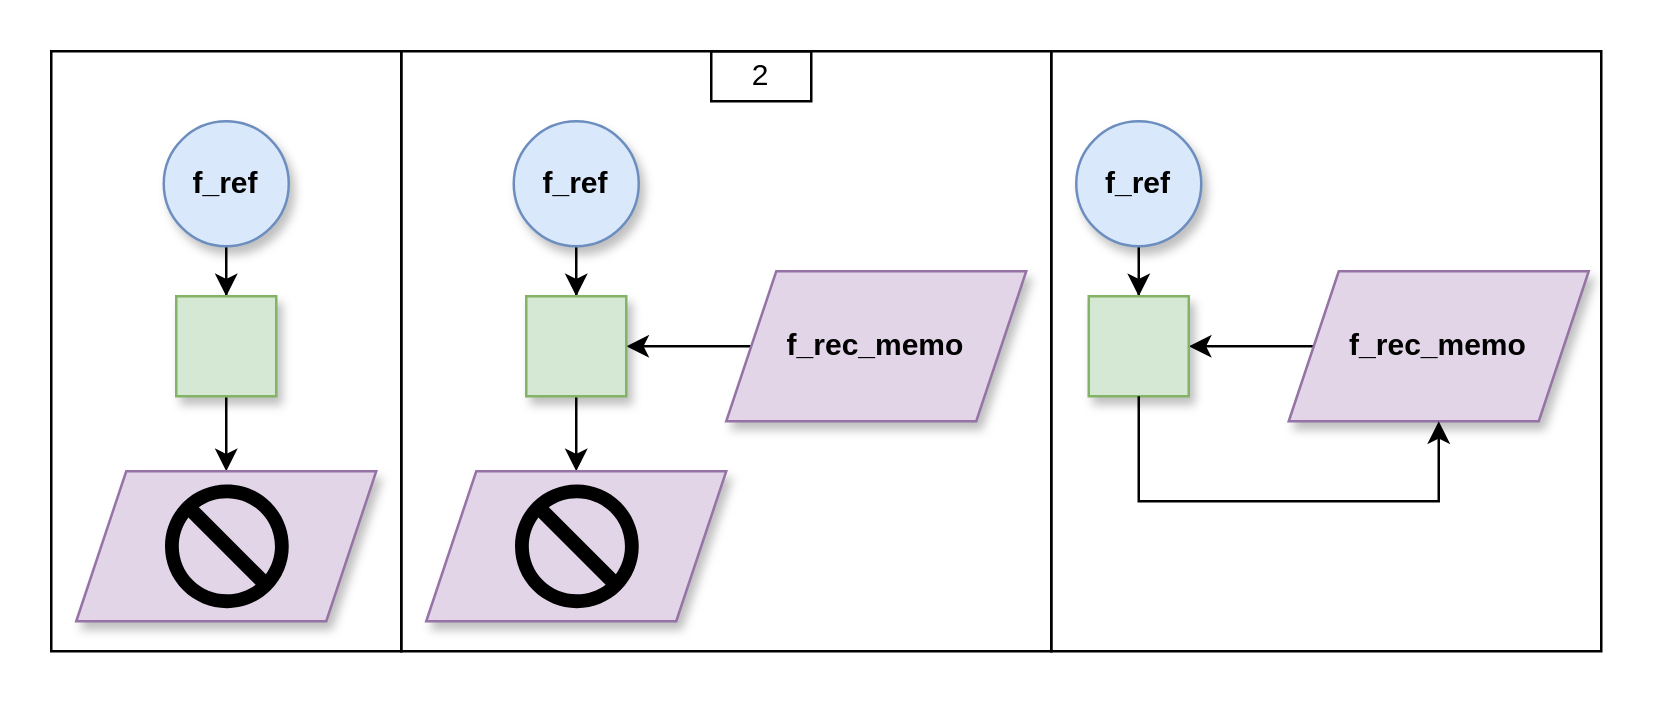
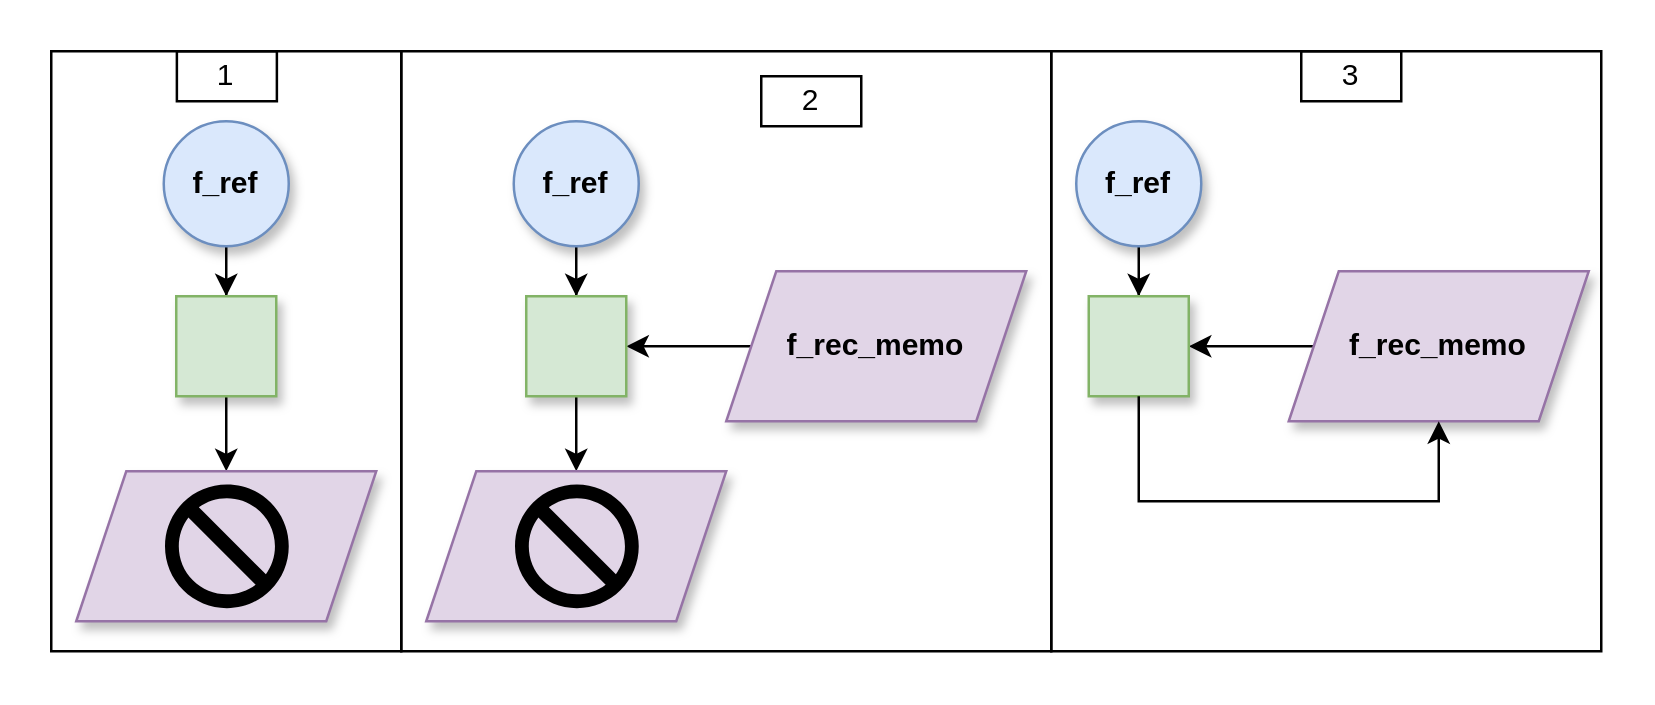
+ <mxCell id="26" value="1" style="text;html=1;fillColor=none;align=center;verticalAlign=middle;whiteSpace=wrap;rounded=0;strokeColor=#000000;" vertex="1" parent="1"><mxGeometry x="70.25" y="20" width="40" height="20" as="geometry" /></mxCell>
- <mxCell id="25" value="2" style="text;html=1;fillColor=none;align=center;verticalAlign=middle;whiteSpace=wrap;rounded=0;strokeColor=#000000;" vertex="1" parent="1"><mxGeometry x="284" y="20" width="40" height="20" as="geometry" /></mxCell>
+ <mxCell id="25" value="2" style="text;html=1;fillColor=none;align=center;verticalAlign=middle;whiteSpace=wrap;rounded=0;strokeColor=#000000;" vertex="1" parent="1"><mxGeometry x="304" y="30" width="40" height="20" as="geometry" /></mxCell>
+ <mxCell id="27" value="3" style="text;html=1;align=center;verticalAlign=middle;whiteSpace=wrap;rounded=0;strokeColor=#000000;" vertex="1" parent="1"><mxGeometry x="520" y="20" width="40" height="20" as="geometry" /></mxCell>
